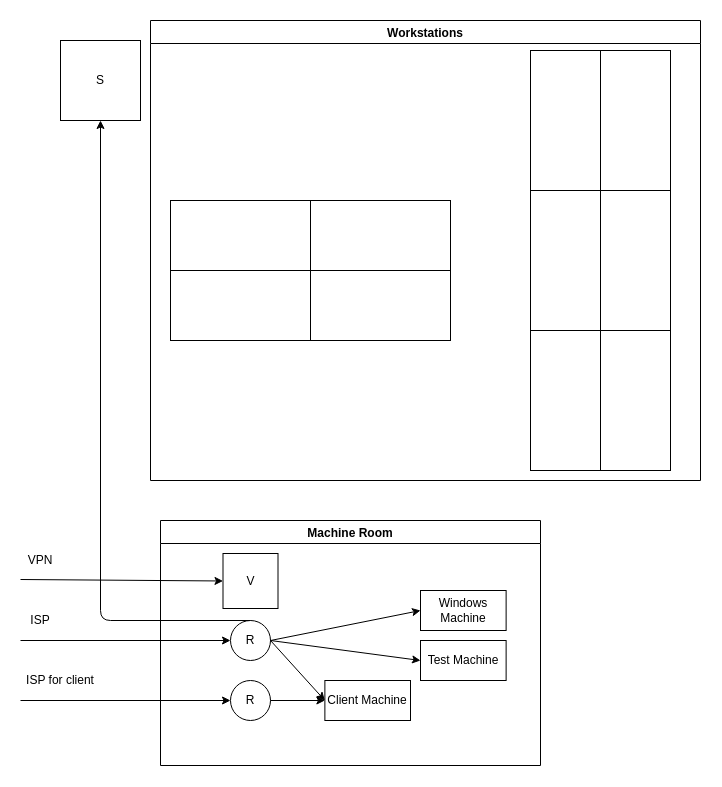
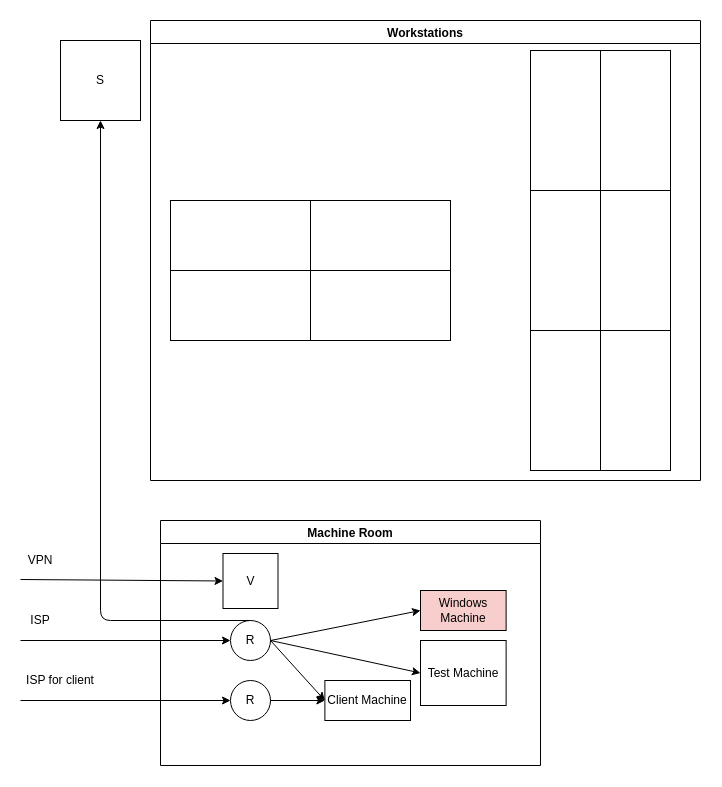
- <mxCell id="8" value="Windows Machine" style="rounded=0;whiteSpace=wrap;html=1;fillColor=#FFFFFF;" vertex="1" parent="2"><mxGeometry x="260" y="70" width="85.62" height="40" as="geometry" /></mxCell>
+ <mxCell id="8" value="Windows Machine" style="rounded=0;whiteSpace=wrap;html=1;fillColor=#f8cecc;" vertex="1" parent="2"><mxGeometry x="260" y="70" width="85.62" height="40" as="geometry" /></mxCell>
- <mxCell id="10" value="Test Machine" style="rounded=0;whiteSpace=wrap;html=1;fillColor=#FFFFFF;" vertex="1" parent="2"><mxGeometry x="260" y="120" width="85.62" height="40" as="geometry" /></mxCell>
+ <mxCell id="10" value="Test Machine" style="rounded=0;whiteSpace=wrap;html=1;fillColor=#FFFFFF;" vertex="1" parent="2"><mxGeometry x="260" y="120" width="85.62" height="65" as="geometry" /></mxCell>
